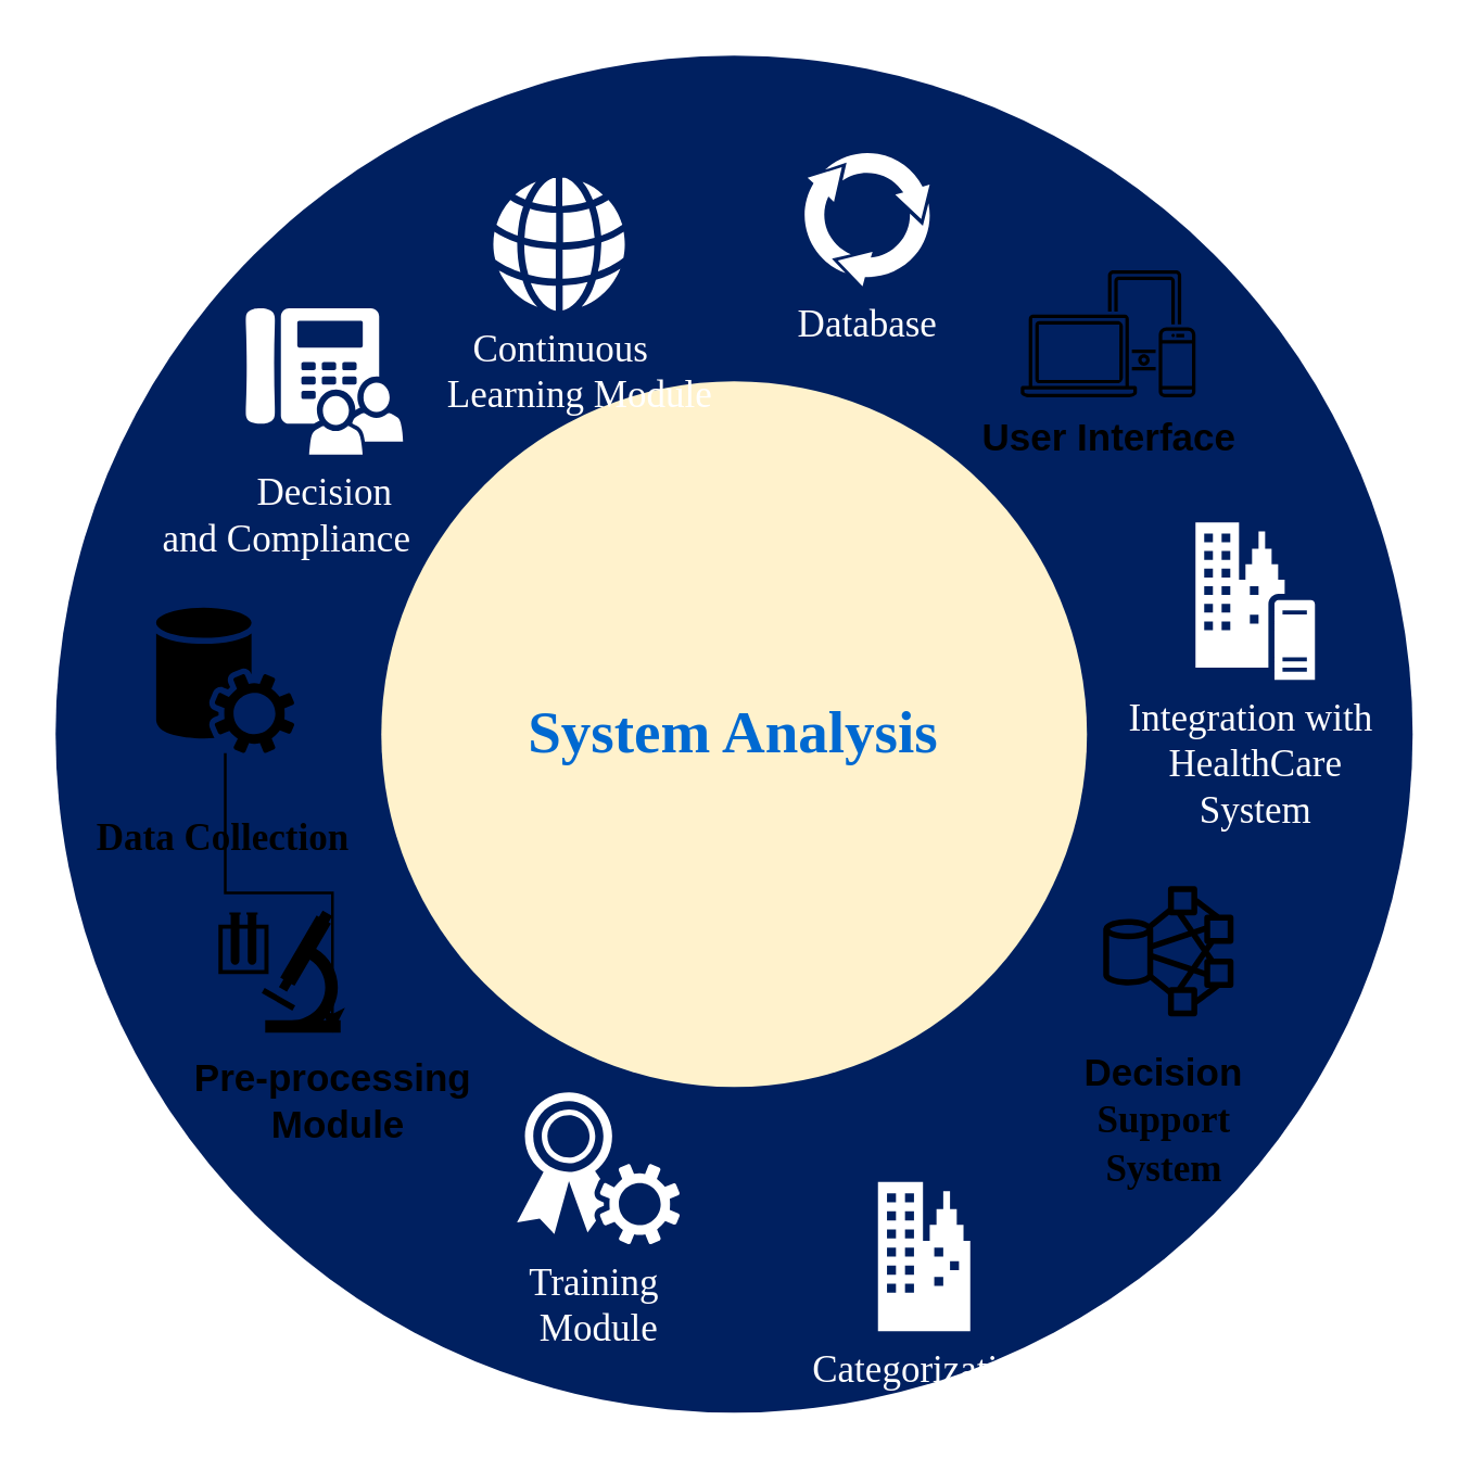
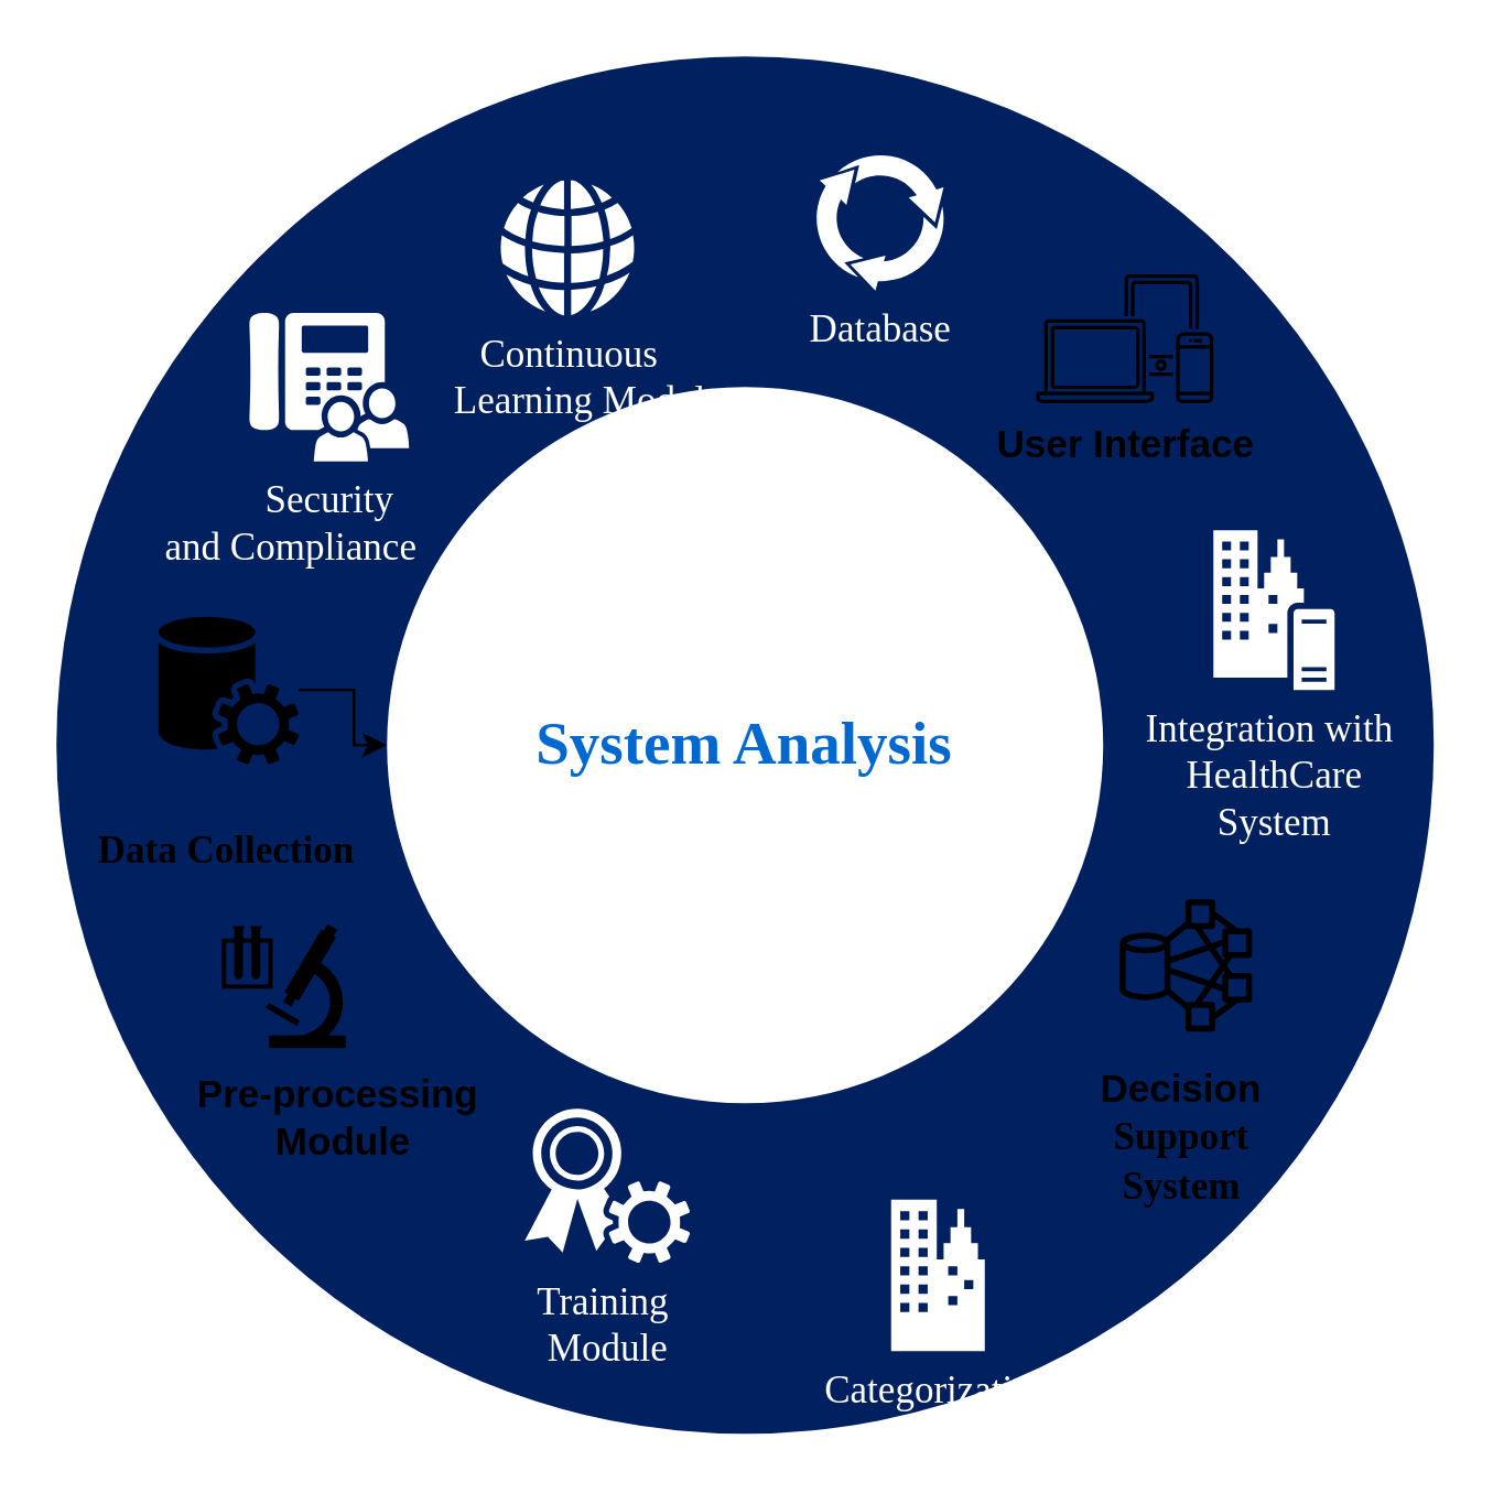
- <mxCell id="4" value="Decision&lt;br&gt;and Compliance&amp;nbsp; &amp;nbsp; &amp;nbsp; &amp;nbsp;&amp;nbsp;" style="shadow=0;dashed=0;html=1;strokeColor=none;fillColor=#ffffff;labelPosition=center;verticalLabelPosition=bottom;verticalAlign=top;shape=mxgraph.office.users.response_group;rounded=0;comic=0;fontFamily=Verdana;fontSize=14;fontColor=#FFFFFF;" parent="1" vertex="1"><mxGeometry x="90" y="113" width="58" height="54" as="geometry" /></mxCell>
+ <mxCell id="4" value="Security&lt;br&gt;and Compliance&amp;nbsp; &amp;nbsp; &amp;nbsp; &amp;nbsp;&amp;nbsp;" style="shadow=0;dashed=0;html=1;strokeColor=none;fillColor=#ffffff;labelPosition=center;verticalLabelPosition=bottom;verticalAlign=top;shape=mxgraph.office.users.response_group;rounded=0;comic=0;fontFamily=Verdana;fontSize=14;fontColor=#FFFFFF;" parent="1" vertex="1"><mxGeometry x="90" y="113" width="58" height="54" as="geometry" /></mxCell>
- <mxCell id="3" value="&lt;br&gt;&lt;div&gt;&lt;b&gt;System Analysis&lt;/b&gt;&lt;br&gt;&lt;/div&gt;&lt;div&gt;&lt;br&gt;&lt;/div&gt;" style="ellipse;whiteSpace=wrap;html=1;rounded=0;shadow=0;comic=0;strokeWidth=1;fontFamily=Verdana;fontSize=22;strokeColor=none;fillColor=#fff2cc;fontColor=#0069D1;fontStyle=1;" parent="1" vertex="1"><mxGeometry x="140" y="140" width="260" height="260" as="geometry" /></mxCell>
+ <mxCell id="3" value="&lt;br&gt;&lt;div&gt;&lt;b&gt;System Analysis&lt;/b&gt;&lt;br&gt;&lt;/div&gt;&lt;div&gt;&lt;br&gt;&lt;/div&gt;" style="ellipse;whiteSpace=wrap;html=1;rounded=0;shadow=0;comic=0;strokeWidth=1;fontFamily=Verdana;fontSize=22;strokeColor=none;fillColor=#ffffff;fontColor=#0069D1;fontStyle=1" parent="1" vertex="1"><mxGeometry x="140" y="140" width="260" height="260" as="geometry" /></mxCell>
- <mxCell id="5" value="" style="edgeStyle=orthogonalEdgeStyle;rounded=0;orthogonalLoop=1;jettySize=auto;html=1;" edge="1" parent="1" source="6" target="13"><mxGeometry relative="1" as="geometry" /></mxCell>
+ <mxCell id="5" value="" style="edgeStyle=orthogonalEdgeStyle;rounded=0;orthogonalLoop=1;jettySize=auto;html=1;" edge="1" parent="1" source="6" target="3"><mxGeometry relative="1" as="geometry" /></mxCell>
